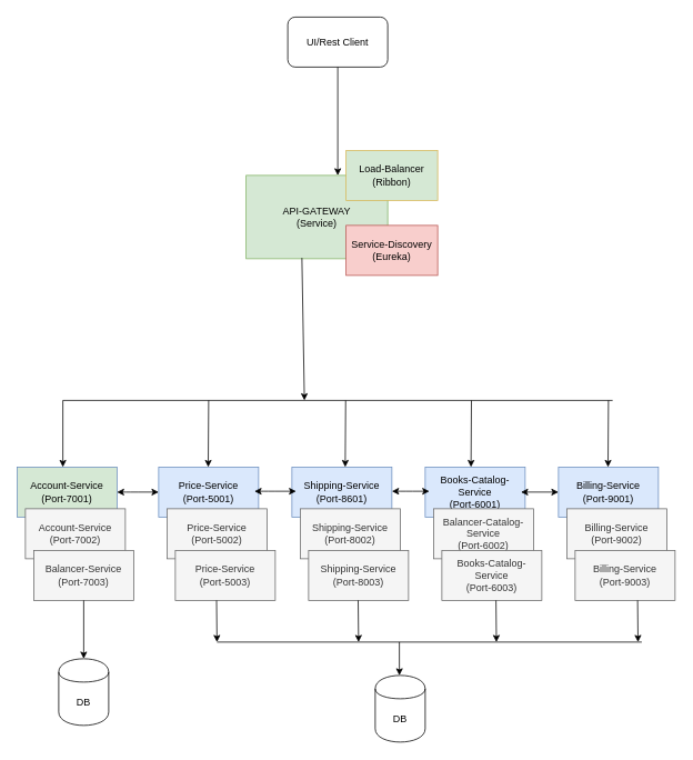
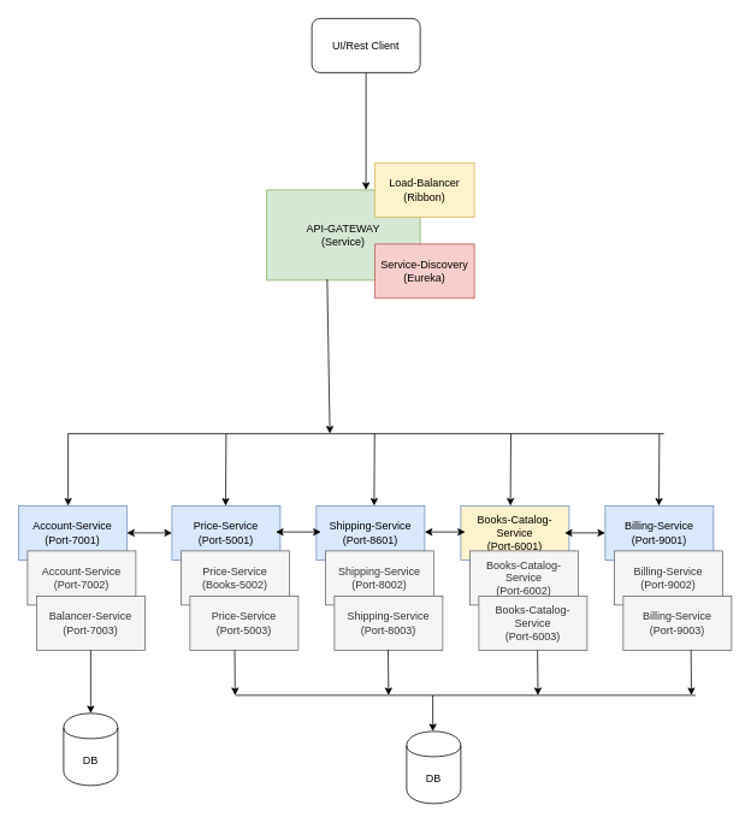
- <mxCell id="4" value="Load-Balancer&lt;br&gt;(Ribbon)&lt;br&gt;" style="rounded=0;whiteSpace=wrap;html=1;fillColor=#d5e8d4;strokeColor=#d6b656;" vertex="1" parent="1"><mxGeometry x="415" y="180" width="110" height="60" as="geometry" /></mxCell>
+ <mxCell id="4" value="Load-Balancer&lt;br&gt;(Ribbon)&lt;br&gt;" style="rounded=0;whiteSpace=wrap;html=1;fillColor=#fff2cc;strokeColor=#d6b656;" vertex="1" parent="1"><mxGeometry x="415" y="180" width="110" height="60" as="geometry" /></mxCell>
- <mxCell id="3" value="Account-Service&lt;br&gt;(Port-7001)&lt;br&gt;" style="rounded=0;whiteSpace=wrap;html=1;fillColor=#d5e8d4;strokeColor=#6c8ebf;" vertex="1" parent="1"><mxGeometry y="560" width="120" height="60" as="geometry" x="20" /></mxCell>
+ <mxCell id="3" value="Account-Service&lt;br&gt;(Port-7001)&lt;br&gt;" style="rounded=0;whiteSpace=wrap;html=1;fillColor=#dae8fc;strokeColor=#6c8ebf;" vertex="1" parent="1"><mxGeometry y="560" width="120" height="60" as="geometry" x="20" /></mxCell>
- <mxCell id="14" value="Books-Catalog-Service&lt;br&gt;(Port-6001)&lt;br&gt;" style="rounded=0;whiteSpace=wrap;html=1;fillColor=#dae8fc;strokeColor=#6c8ebf;" vertex="1" parent="1"><mxGeometry x="510" y="560" width="120" height="60" as="geometry" /></mxCell>
+ <mxCell id="14" value="Books-Catalog-Service&lt;br&gt;(Port-6001)&lt;br&gt;" style="rounded=0;whiteSpace=wrap;html=1;fillColor=#fff2cc;strokeColor=#6c8ebf;" vertex="1" parent="1"><mxGeometry x="510" y="560" width="120" height="60" as="geometry" /></mxCell>
- <mxCell id="9" value="Price-Service&lt;br&gt;(Port-5002)&lt;br&gt;" style="rounded=0;whiteSpace=wrap;html=1;fillColor=#f5f5f5;strokeColor=#666666;fontColor=#333333;" vertex="1" parent="1"><mxGeometry x="200" y="610" width="120" height="60" as="geometry" /></mxCell>
+ <mxCell id="9" value="Price-Service&lt;br&gt;(Books-5002)&lt;br&gt;" style="rounded=0;whiteSpace=wrap;html=1;fillColor=#f5f5f5;strokeColor=#666666;fontColor=#333333;" vertex="1" parent="1"><mxGeometry x="200" y="610" width="120" height="60" as="geometry" /></mxCell>
- <mxCell id="15" value="Balancer-Catalog-Service&lt;br&gt;(Port-6002)&lt;br&gt;" style="rounded=0;whiteSpace=wrap;html=1;fillColor=#f5f5f5;strokeColor=#666666;fontColor=#333333;" vertex="1" parent="1"><mxGeometry x="520" y="610" width="120" height="60" as="geometry" /></mxCell>
+ <mxCell id="15" value="Books-Catalog-Service&lt;br&gt;(Port-6002)&lt;br&gt;" style="rounded=0;whiteSpace=wrap;html=1;fillColor=#f5f5f5;strokeColor=#666666;fontColor=#333333;" vertex="1" parent="1"><mxGeometry x="520" y="610" width="120" height="60" as="geometry" /></mxCell>
